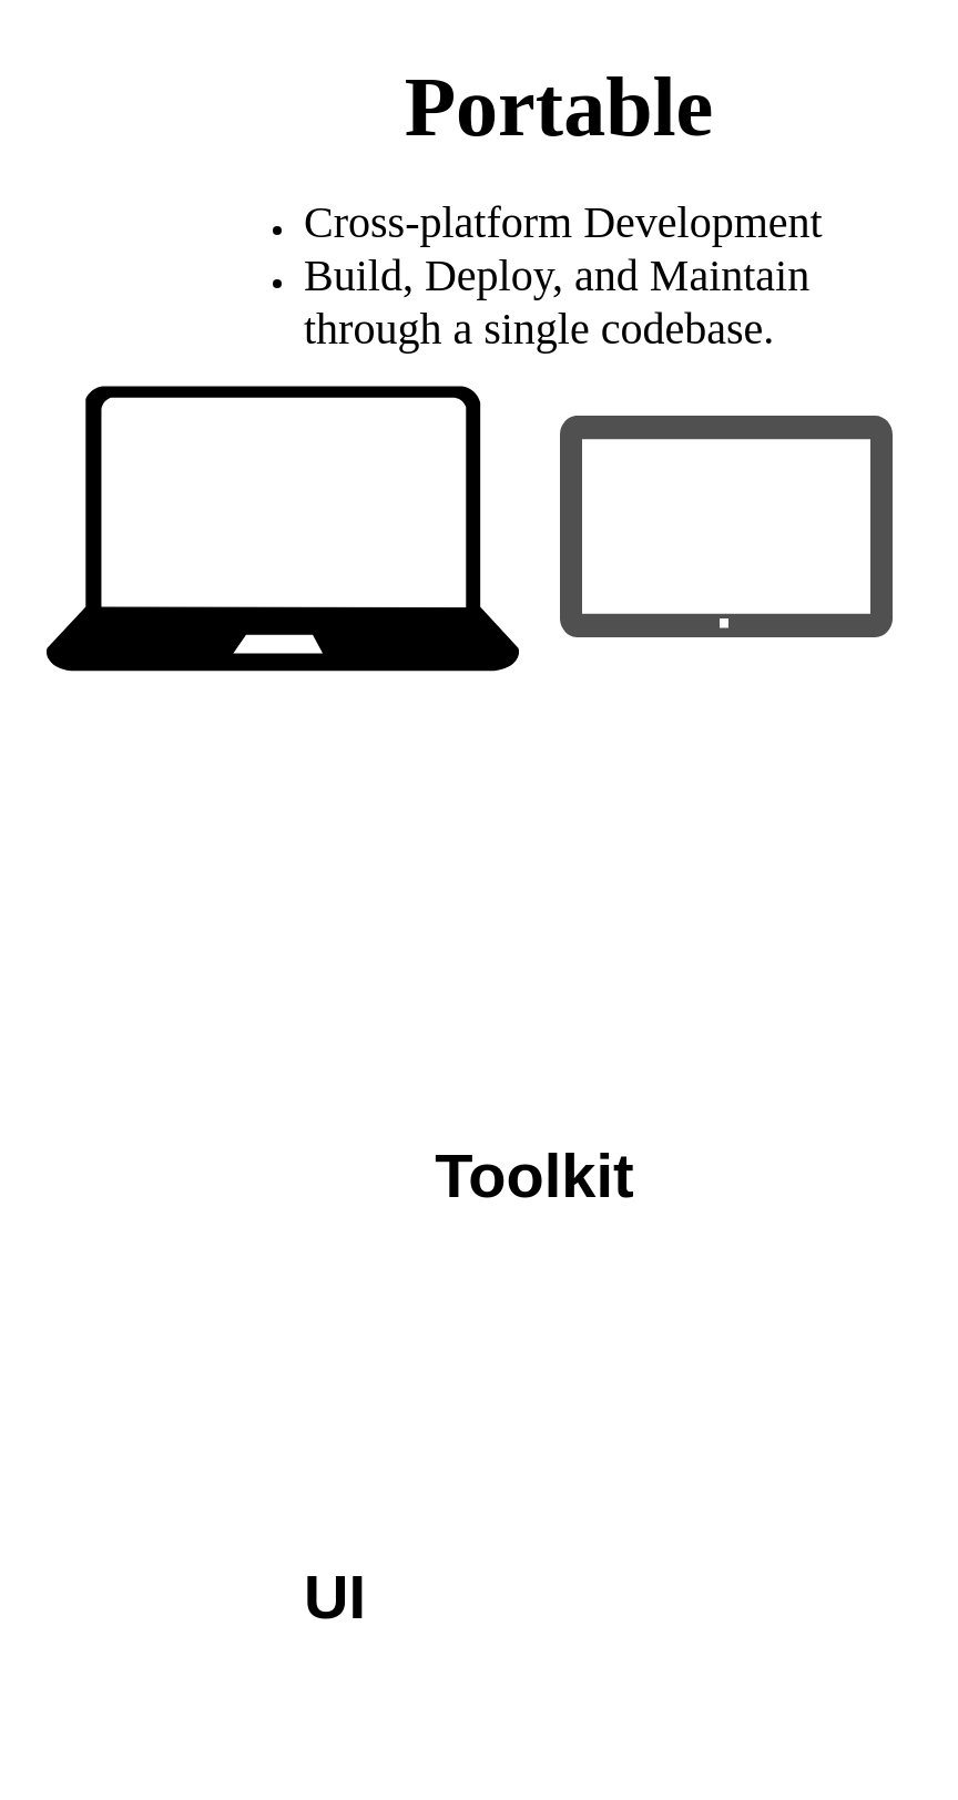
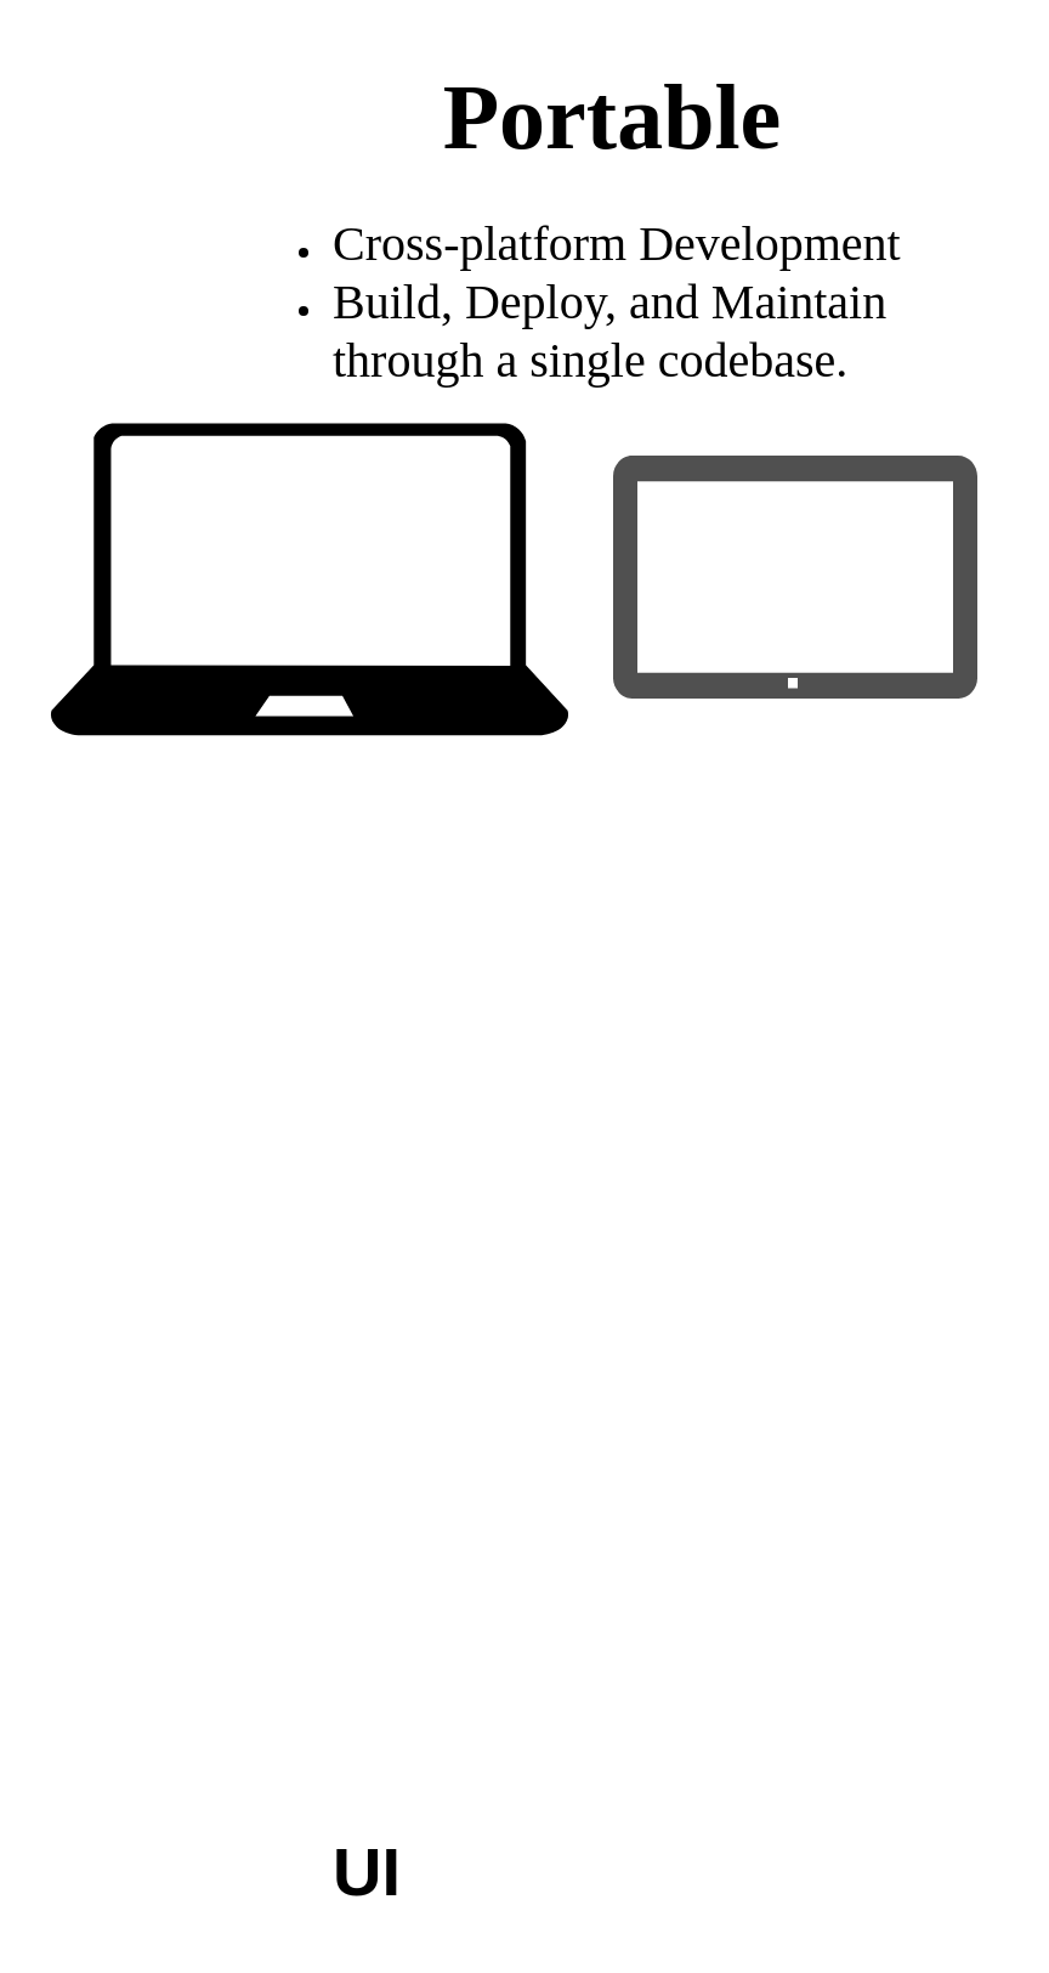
- <mxCell id="3" value="&lt;b&gt;&lt;font style=&quot;font-size: 28px;&quot;&gt;Toolkit&lt;/font&gt;&lt;/b&gt;" style="text;html=1;strokeColor=none;fillColor=none;align=center;verticalAlign=middle;whiteSpace=wrap;rounded=0;" vertex="1" parent="1"><mxGeometry x="181" y="510" width="120" height="40" as="geometry" /></mxCell>
- <mxCell id="2" value="&lt;b&gt;&lt;font style=&quot;font-size: 28px;&quot;&gt;UI&lt;/font&gt;&lt;/b&gt;" style="text;html=1;strokeColor=none;fillColor=none;align=center;verticalAlign=middle;whiteSpace=wrap;rounded=0;" vertex="1" parent="1"><mxGeometry x="91" y="700" width="120" height="40" as="geometry" /></mxCell>
+ <mxCell id="2" value="&lt;b&gt;&lt;font style=&quot;font-size: 28px;&quot;&gt;UI&lt;/font&gt;&lt;/b&gt;" style="text;html=1;strokeColor=none;fillColor=none;align=center;verticalAlign=middle;whiteSpace=wrap;rounded=0;" vertex="1" parent="1"><mxGeometry x="91" y="750" width="120" height="40" as="geometry" /></mxCell>
